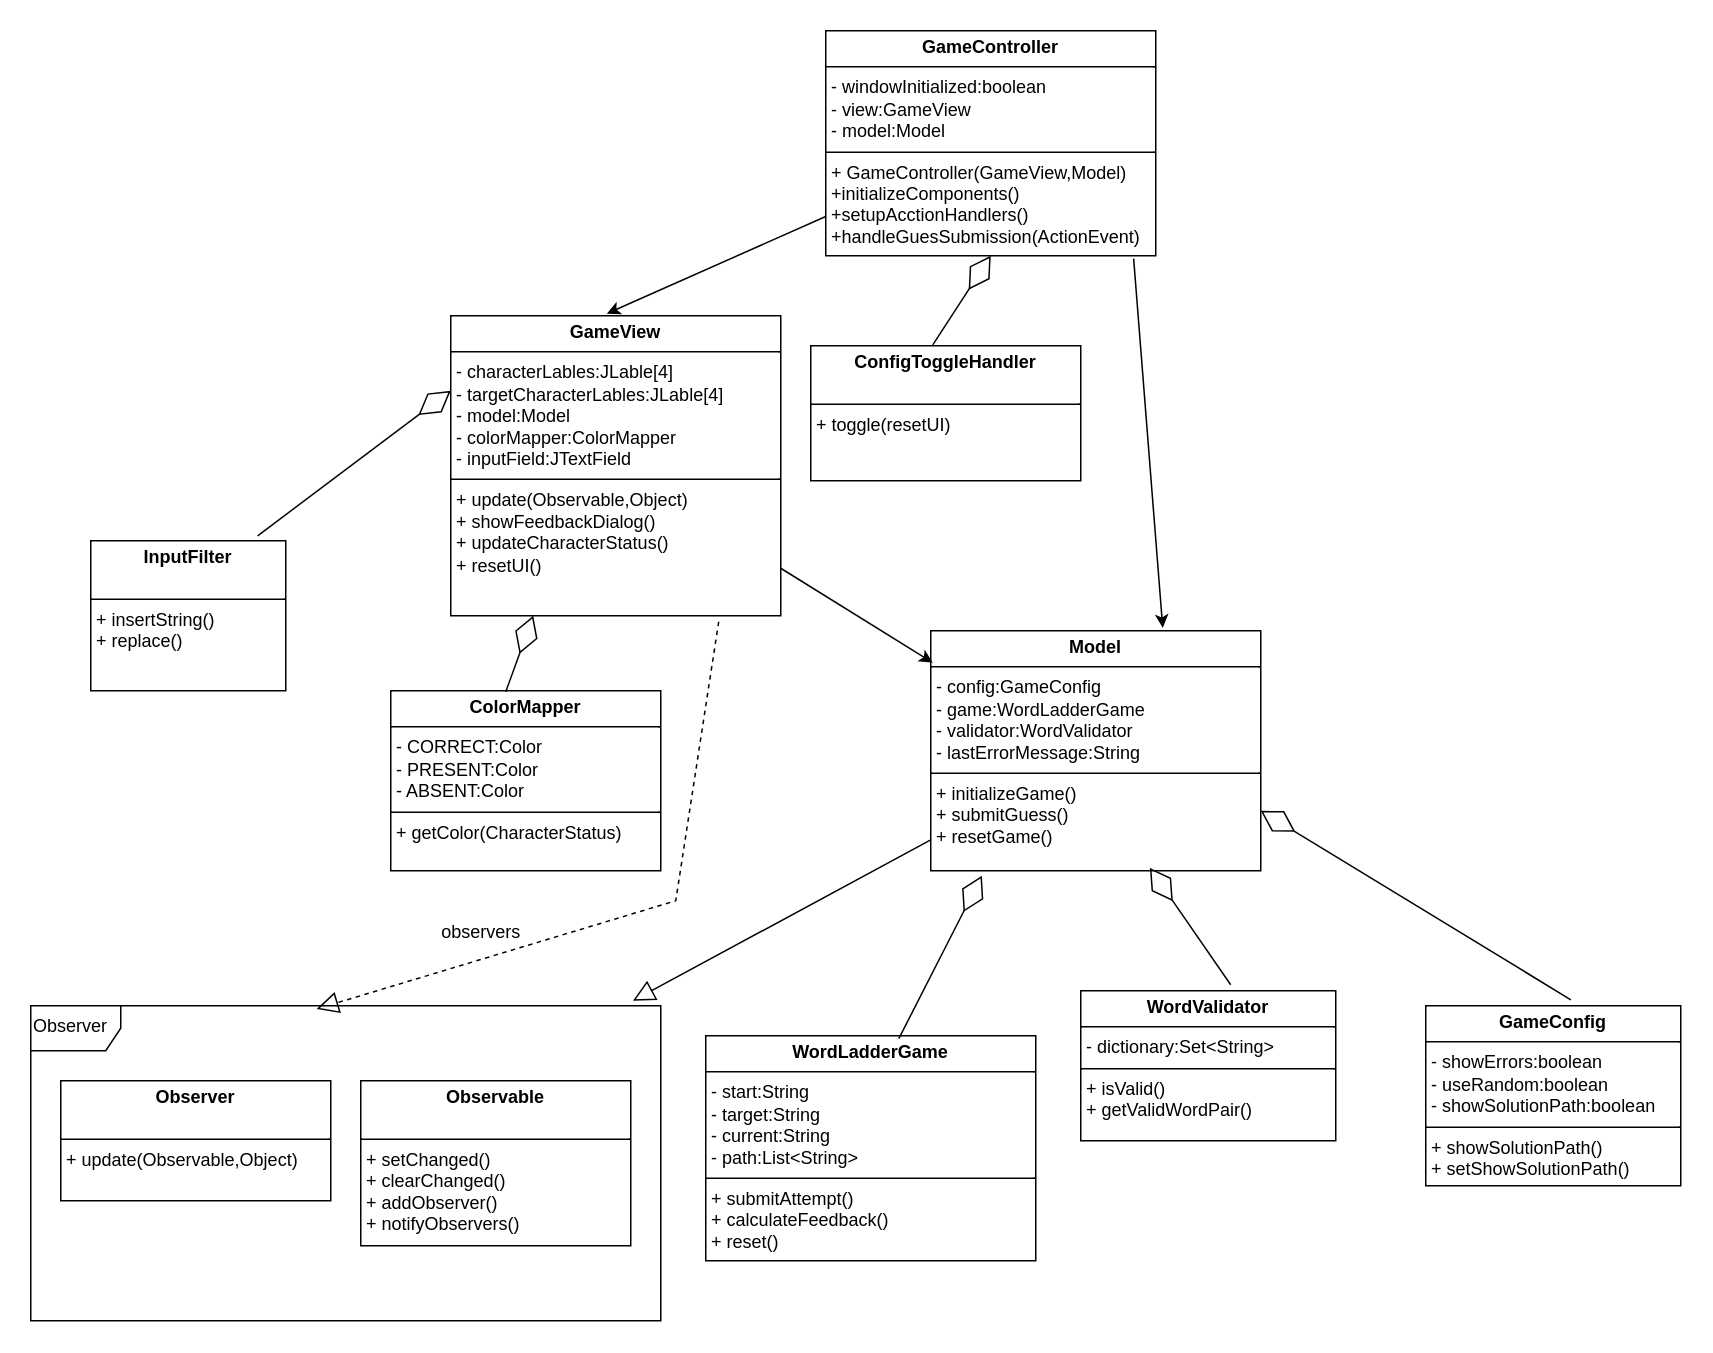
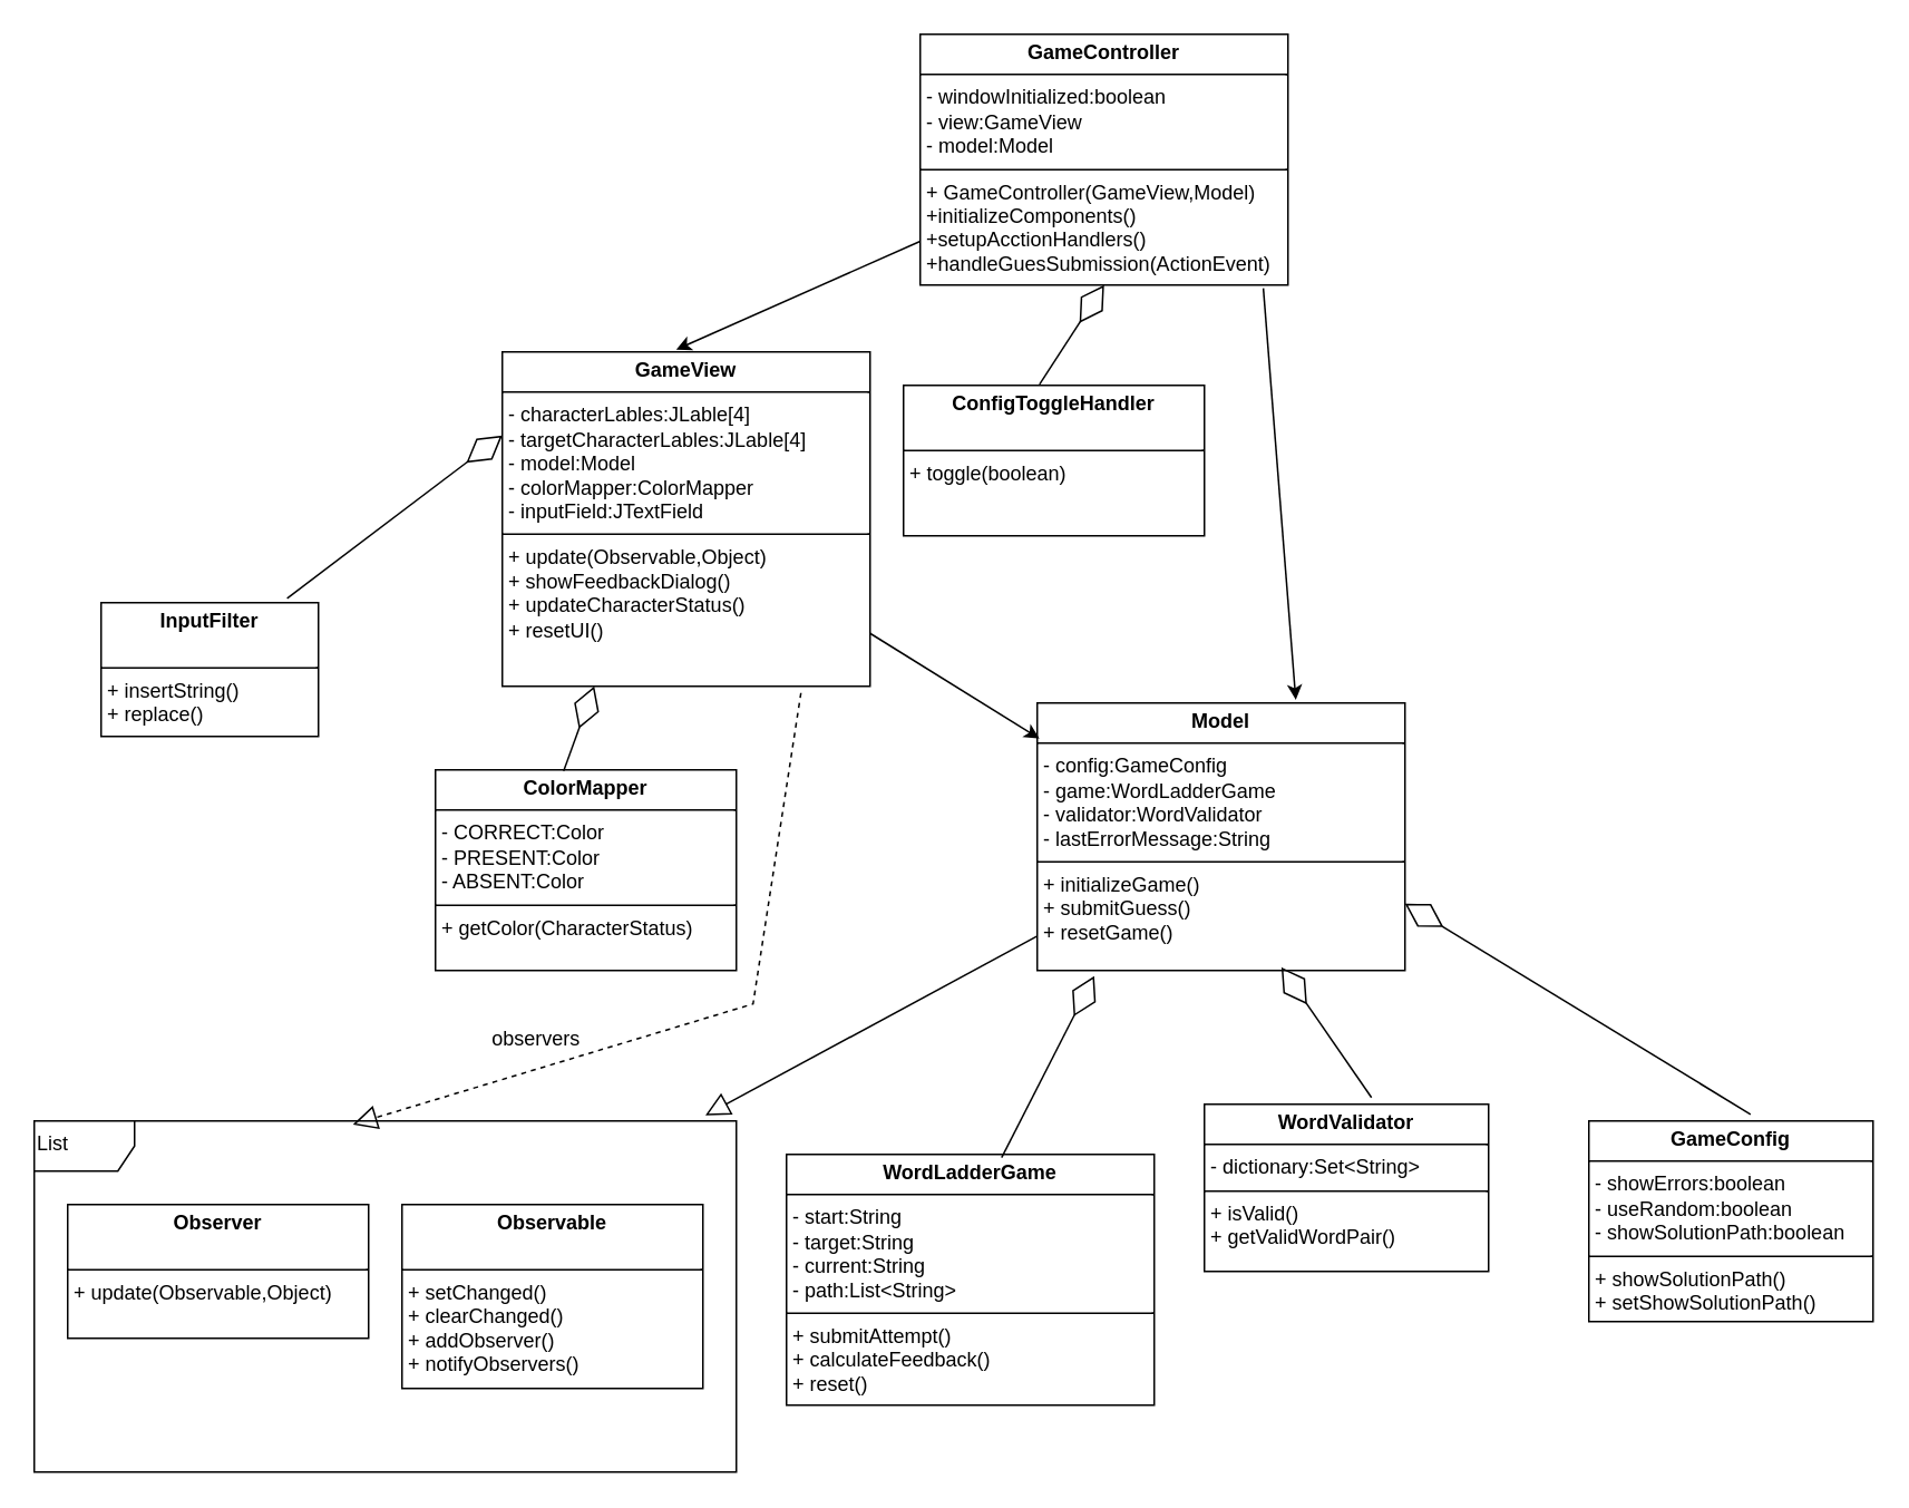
- <mxCell id="4" value="&lt;p style=&quot;margin:0px;margin-top:4px;text-align:center;&quot;&gt;&lt;b&gt;ConfigToggleHandler&lt;/b&gt;&lt;/p&gt;&lt;br&gt;&lt;hr size=&quot;1&quot; style=&quot;border-style:solid;&quot;&gt;&lt;p style=&quot;margin:0px;margin-left:4px;&quot;&gt;+ toggle(resetUI)&lt;/p&gt;" style="verticalAlign=top;align=left;overflow=fill;html=1;whiteSpace=wrap;" vertex="1" parent="1"><mxGeometry x="540" y="230" width="180" height="90" as="geometry" /></mxCell>
+ <mxCell id="4" value="&lt;p style=&quot;margin:0px;margin-top:4px;text-align:center;&quot;&gt;&lt;b&gt;ConfigToggleHandler&lt;/b&gt;&lt;/p&gt;&lt;br&gt;&lt;hr size=&quot;1&quot; style=&quot;border-style:solid;&quot;&gt;&lt;p style=&quot;margin:0px;margin-left:4px;&quot;&gt;+ toggle(boolean)&lt;/p&gt;" style="verticalAlign=top;align=left;overflow=fill;html=1;whiteSpace=wrap;" vertex="1" parent="1"><mxGeometry x="540" y="230" width="180" height="90" as="geometry" /></mxCell>
- <mxCell id="11" value="&lt;p style=&quot;margin:0px;margin-top:4px;text-align:center;&quot;&gt;&lt;b&gt;InputFilter&lt;/b&gt;&lt;/p&gt;&lt;br&gt;&lt;hr size=&quot;1&quot; style=&quot;border-style:solid;&quot;&gt;&lt;p style=&quot;margin:0px;margin-left:4px;&quot;&gt;+ insertString()&lt;/p&gt;&lt;p style=&quot;margin:0px;margin-left:4px;&quot;&gt;+ replace()&lt;/p&gt;" style="verticalAlign=top;align=left;overflow=fill;html=1;whiteSpace=wrap;" vertex="1" parent="1"><mxGeometry x="60" y="360" width="130" height="100" as="geometry" /></mxCell>
+ <mxCell id="11" value="&lt;p style=&quot;margin:0px;margin-top:4px;text-align:center;&quot;&gt;&lt;b&gt;InputFilter&lt;/b&gt;&lt;/p&gt;&lt;br&gt;&lt;hr size=&quot;1&quot; style=&quot;border-style:solid;&quot;&gt;&lt;p style=&quot;margin:0px;margin-left:4px;&quot;&gt;+ insertString()&lt;/p&gt;&lt;p style=&quot;margin:0px;margin-left:4px;&quot;&gt;+ replace()&lt;/p&gt;" style="verticalAlign=top;align=left;overflow=fill;html=1;whiteSpace=wrap;" vertex="1" parent="1"><mxGeometry x="60" y="360" width="130" height="80" as="geometry" /></mxCell>
- <mxCell id="17" value="Observer" style="shape=umlFrame;whiteSpace=wrap;html=1;pointerEvents=0;strokeColor=default;align=left;verticalAlign=top;fontFamily=Helvetica;fontSize=12;fontColor=default;fillColor=default;" vertex="1" parent="1"><mxGeometry x="20" y="670" width="420" height="210" as="geometry" /></mxCell>
+ <mxCell id="17" value="List" style="shape=umlFrame;whiteSpace=wrap;html=1;pointerEvents=0;strokeColor=default;align=left;verticalAlign=top;fontFamily=Helvetica;fontSize=12;fontColor=default;fillColor=default;" vertex="1" parent="1"><mxGeometry x="20" y="670" width="420" height="210" as="geometry" /></mxCell>
